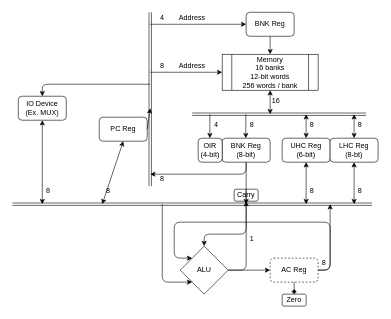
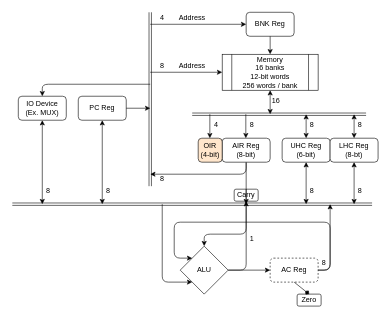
- <mxCell id="14" value="PC Reg" style="rounded=1;whiteSpace=wrap;html=1;" parent="1" vertex="1"><mxGeometry x="165" y="195" width="80" height="40" as="geometry" /></mxCell>
+ <mxCell id="14" value="PC Reg" style="rounded=1;whiteSpace=wrap;html=1;" parent="1" vertex="1"><mxGeometry x="130" y="160" width="80" height="40" as="geometry" /></mxCell>
- <mxCell id="47" value="OIR&lt;br&gt;(4-bit)" style="rounded=1;whiteSpace=wrap;html=1;" parent="1" vertex="1"><mxGeometry x="330" y="230" width="40" height="40" as="geometry" /></mxCell>
+ <mxCell id="47" value="OIR&lt;br&gt;(4-bit)" style="rounded=1;whiteSpace=wrap;html=1;fillColor=#ffe6cc;" parent="1" vertex="1"><mxGeometry x="330" y="230" width="40" height="40" as="geometry" /></mxCell>
- <mxCell id="46" value="BNK Reg&lt;br&gt;(8-bit)" style="rounded=1;whiteSpace=wrap;html=1;" parent="1" vertex="1"><mxGeometry x="370" y="230" width="80" height="40" as="geometry" /></mxCell>
+ <mxCell id="46" value="AIR Reg&lt;br&gt;(8-bit)" style="rounded=1;whiteSpace=wrap;html=1;" parent="1" vertex="1"><mxGeometry x="370" y="230" width="80" height="40" as="geometry" /></mxCell>
- <mxCell id="30" value="Zero" style="rounded=1;whiteSpace=wrap;html=1;" parent="1" vertex="1"><mxGeometry x="470" y="490" width="40" height="20" as="geometry" /></mxCell>
+ <mxCell id="30" value="Zero" style="rounded=1;whiteSpace=wrap;html=1;" parent="1" vertex="1"><mxGeometry x="495" y="490" width="40" height="20" as="geometry" /></mxCell>
